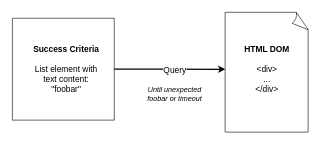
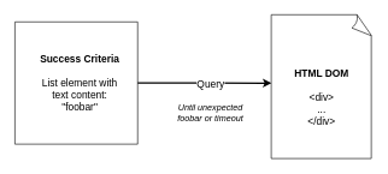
- <mxCell id="7" value="&lt;b&gt;HTML DOM&lt;/b&gt;&lt;br&gt;&lt;br&gt;&amp;lt;div&amp;gt;&lt;br&gt;...&lt;br&gt;&amp;lt;/div&amp;gt;" style="text;strokeColor=none;align=center;fillColor=none;html=1;verticalAlign=middle;whiteSpace=wrap;rounded=0;fontSize=14;" vertex="1" parent="1"><mxGeometry x="380" y="40" width="130" height="150" as="geometry" /></mxCell>
+ <mxCell id="7" value="&lt;b&gt;HTML DOM&lt;/b&gt;&lt;br&gt;&lt;br&gt;&amp;lt;div&amp;gt;&lt;br&gt;...&lt;br&gt;&amp;lt;/div&amp;gt;" style="text;strokeColor=none;align=center;fillColor=none;html=1;verticalAlign=middle;whiteSpace=wrap;rounded=0;fontSize=14;" vertex="1" parent="1"><mxGeometry x="380" y="60" width="130" height="150" as="geometry" /></mxCell>
